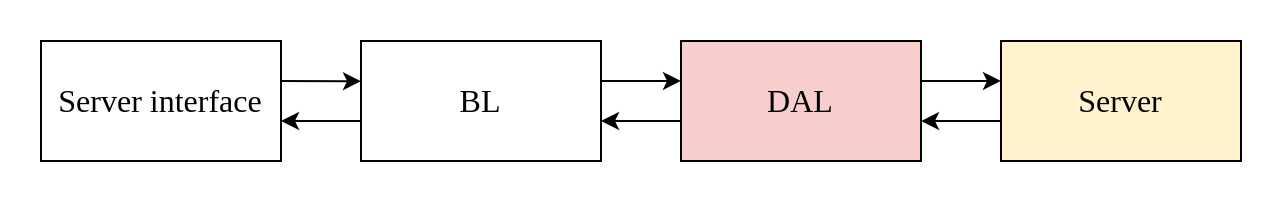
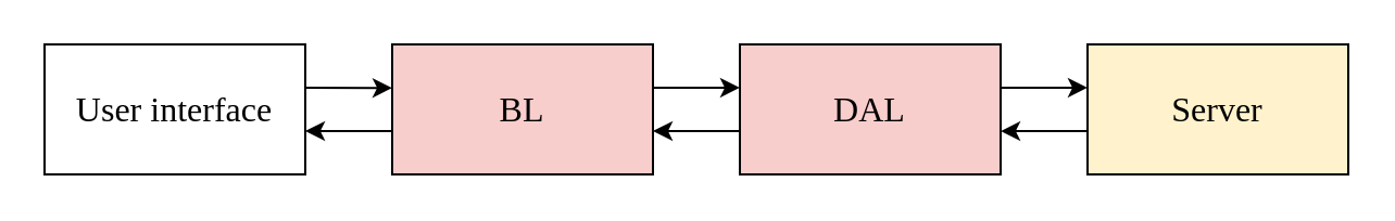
- <mxCell id="2" value="Server interface" style="rounded=0;whiteSpace=wrap;html=1;fontFamily=Times New Roman;fontSize=16;" parent="1" vertex="1"><mxGeometry x="20" y="20" width="120" height="60" as="geometry" /></mxCell>
+ <mxCell id="2" value="User interface" style="rounded=0;whiteSpace=wrap;html=1;fontFamily=Times New Roman;fontSize=16;" parent="1" vertex="1"><mxGeometry x="20" y="20" width="120" height="60" as="geometry" /></mxCell>
- <mxCell id="3" value="BL&lt;br style=&quot;font-size: 16px;&quot;&gt;" style="rounded=0;whiteSpace=wrap;html=1;fontFamily=Times New Roman;fontSize=16;" parent="1" vertex="1"><mxGeometry x="180" y="20" width="120" height="60" as="geometry" /></mxCell>
+ <mxCell id="3" value="BL&lt;br style=&quot;font-size: 16px;&quot;&gt;" style="rounded=0;whiteSpace=wrap;html=1;fontFamily=Times New Roman;fontSize=16;fillColor=#f8cecc;" parent="1" vertex="1"><mxGeometry x="180" y="20" width="120" height="60" as="geometry" /></mxCell>
